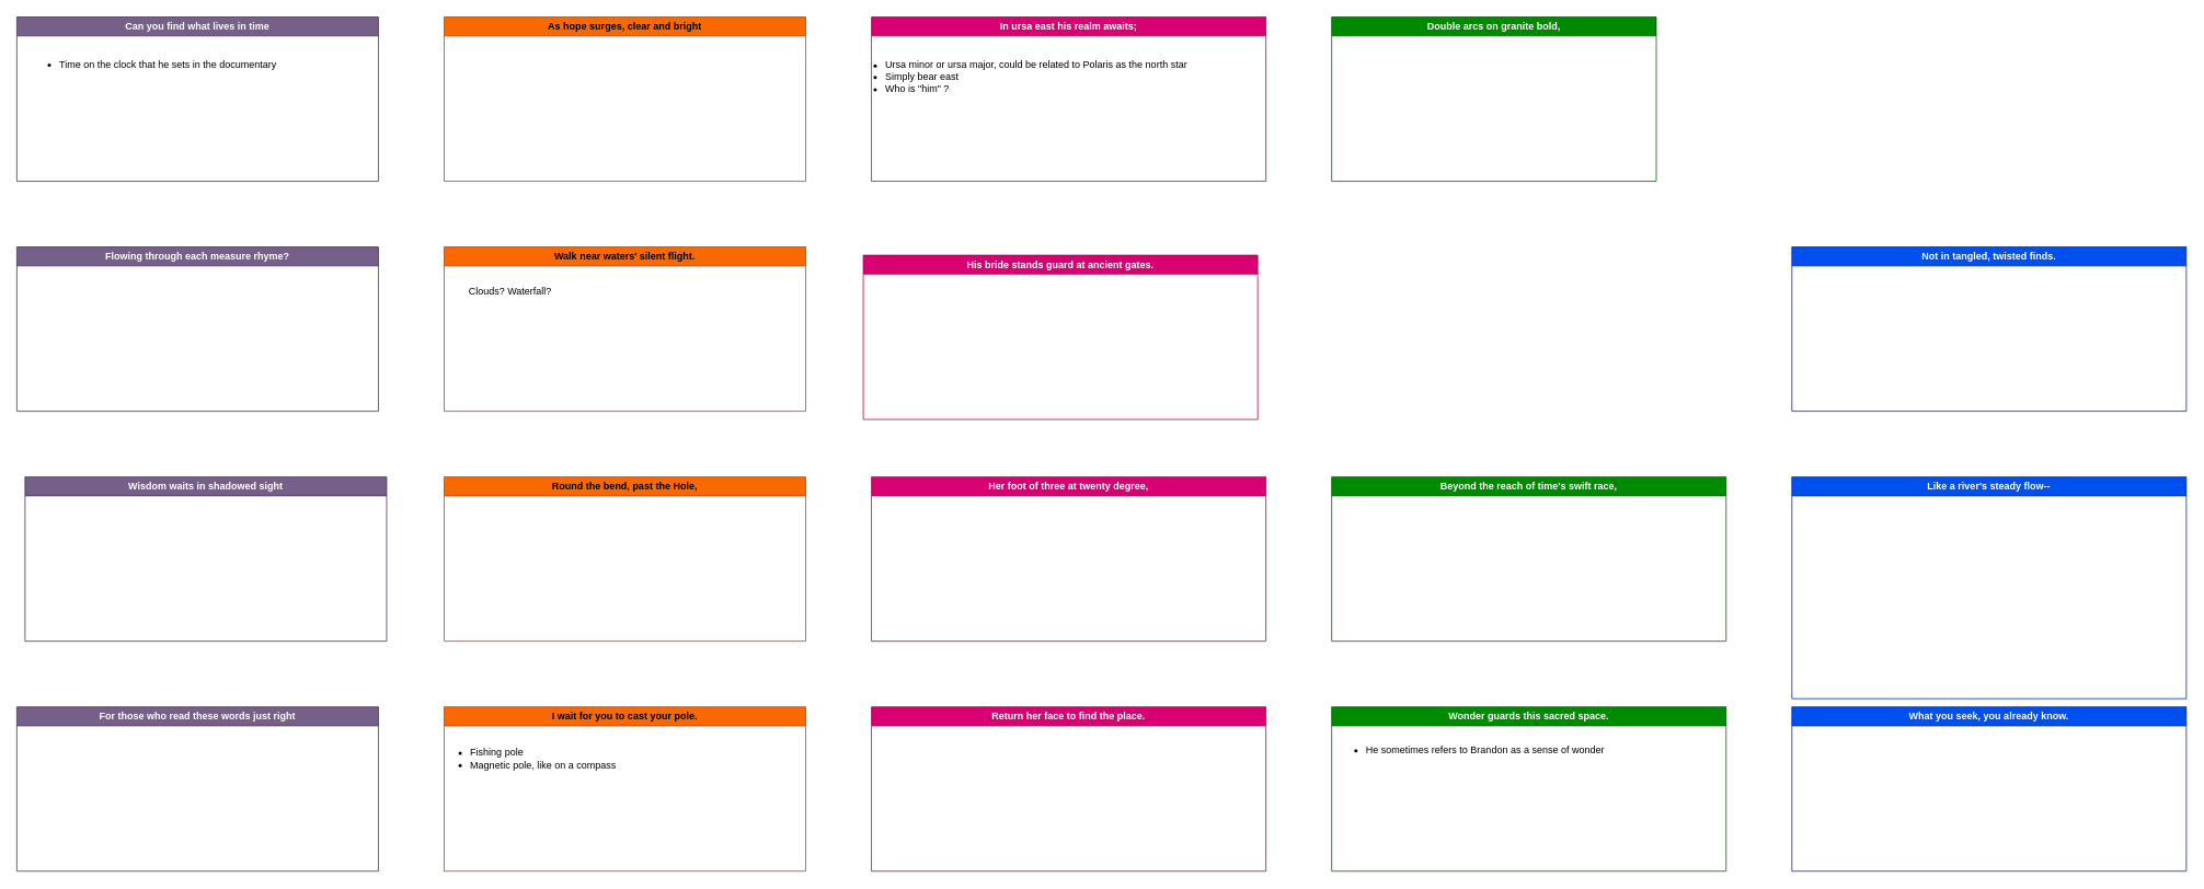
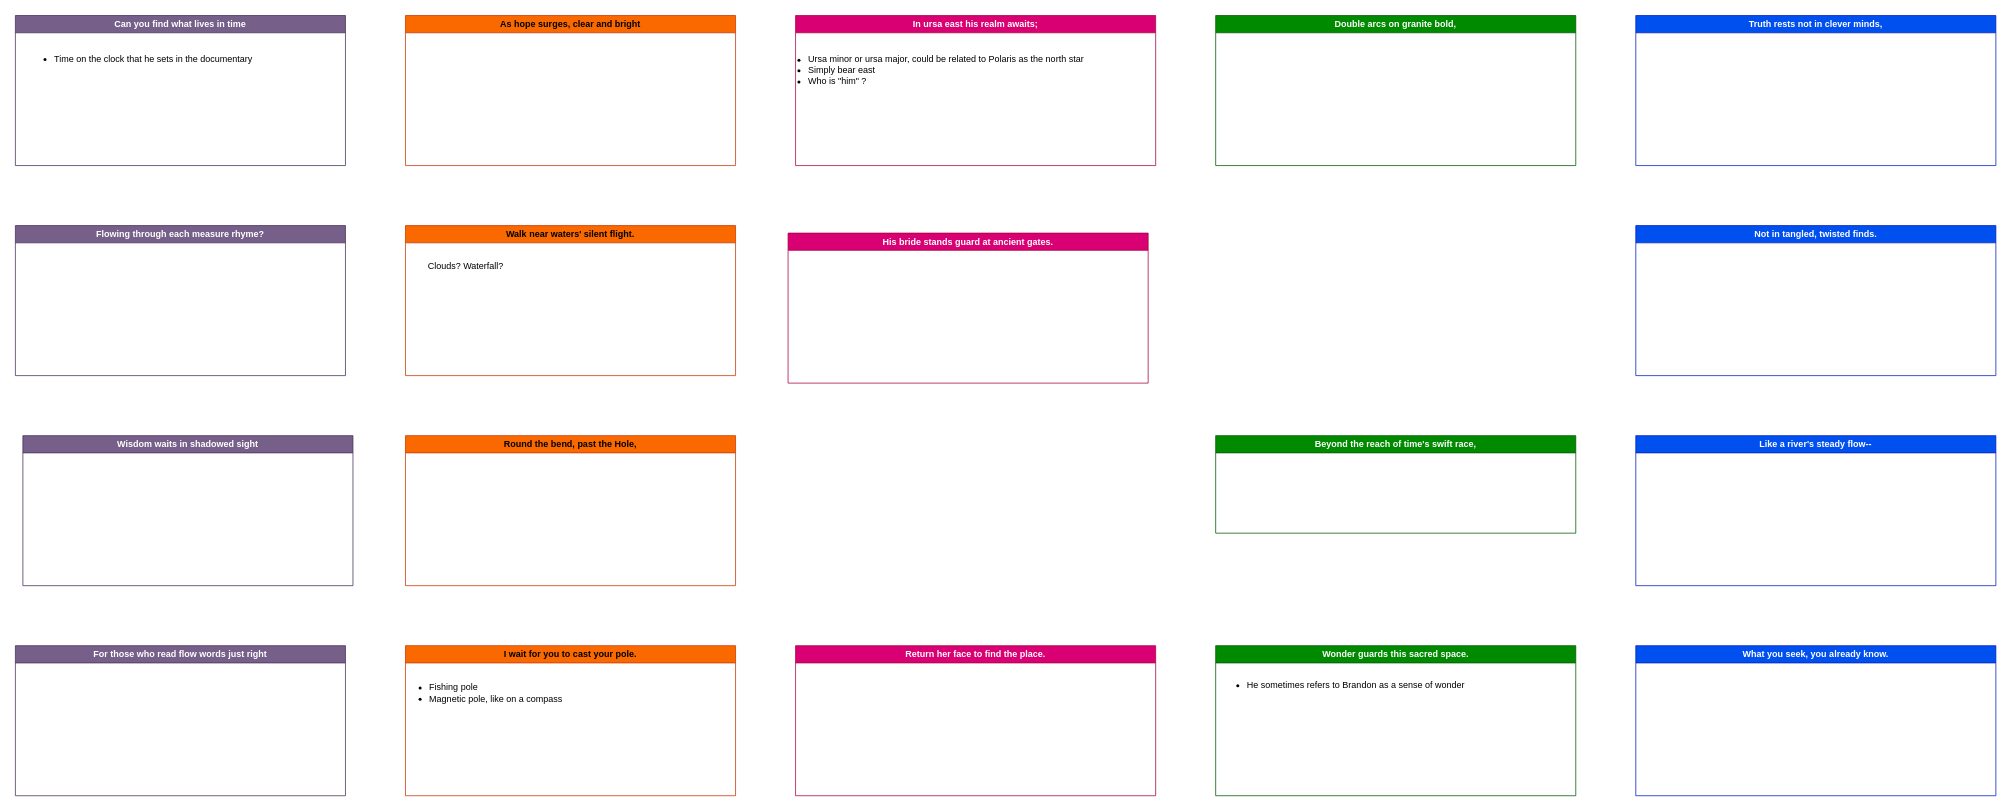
- <mxCell id="18" value="Double arcs on granite bold," style="swimlane;whiteSpace=wrap;html=1;fillColor=#008a00;fontColor=#ffffff;strokeColor=#005700;" vertex="1" parent="1"><mxGeometry x="1620" y="20" width="395" height="200" as="geometry" /></mxCell>
+ <mxCell id="18" value="Double arcs on granite bold," style="swimlane;whiteSpace=wrap;html=1;fillColor=#008a00;fontColor=#ffffff;strokeColor=#005700;" vertex="1" parent="1"><mxGeometry x="1620" y="20" width="480" height="200" as="geometry" /></mxCell>
+ <mxCell id="22" value="Truth rests not in clever minds," style="swimlane;whiteSpace=wrap;html=1;fillColor=#0050ef;fontColor=#ffffff;strokeColor=#001DBC;" vertex="1" parent="1"><mxGeometry x="2180" y="20" width="480" height="200" as="geometry" /></mxCell>
- <mxCell id="16" value="Her foot of three at twenty degree," style="swimlane;whiteSpace=wrap;html=1;fillColor=#d80073;fontColor=#ffffff;strokeColor=#A50040;" vertex="1" parent="1"><mxGeometry x="1060" y="580" width="480" height="200" as="geometry" /></mxCell>
- <mxCell id="19" value="Beyond the reach of time's swift race," style="swimlane;whiteSpace=wrap;html=1;fillColor=#008a00;fontColor=#ffffff;strokeColor=#005700;" vertex="1" parent="1"><mxGeometry x="1620" y="580" width="480" height="200" as="geometry" /></mxCell>
+ <mxCell id="19" value="Beyond the reach of time's swift race," style="swimlane;whiteSpace=wrap;html=1;fillColor=#008a00;fontColor=#ffffff;strokeColor=#005700;" vertex="1" parent="1"><mxGeometry x="1620" y="580" width="480" height="130" as="geometry" /></mxCell>
- <mxCell id="24" value="Like a river's steady flow--" style="swimlane;whiteSpace=wrap;html=1;fillColor=#0050ef;fontColor=#ffffff;strokeColor=#001DBC;" vertex="1" parent="1"><mxGeometry x="2180" y="580" width="480" height="270" as="geometry" /></mxCell>
+ <mxCell id="24" value="Like a river's steady flow--" style="swimlane;whiteSpace=wrap;html=1;fillColor=#0050ef;fontColor=#ffffff;strokeColor=#001DBC;" vertex="1" parent="1"><mxGeometry x="2180" y="580" width="480" height="200" as="geometry" /></mxCell>
- <mxCell id="6" value="For those who read these words just right" style="swimlane;whiteSpace=wrap;html=1;fillColor=#76608a;fontColor=#ffffff;strokeColor=#432D57;" vertex="1" parent="1"><mxGeometry x="20" y="860" width="440" height="200" as="geometry" /></mxCell>
+ <mxCell id="6" value="For those who read flow words just right" style="swimlane;whiteSpace=wrap;html=1;fillColor=#76608a;fontColor=#ffffff;strokeColor=#432D57;" vertex="1" parent="1"><mxGeometry x="20" y="860" width="440" height="200" as="geometry" /></mxCell>
